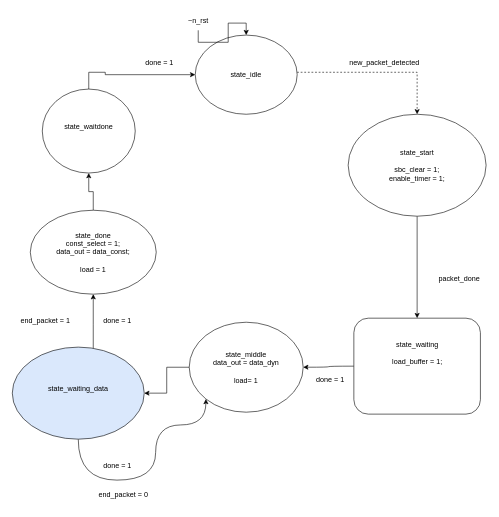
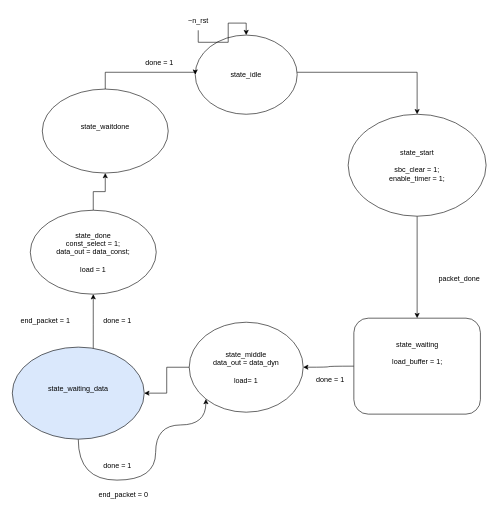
- <mxCell id="6" value="new_packet_detected" style="text;html=1;align=center;verticalAlign=middle;resizable=0;points=[];autosize=1;strokeColor=none;fillColor=none;" vertex="1" parent="1"><mxGeometry x="570" y="90" width="140" height="30" as="geometry" /></mxCell>
- <mxCell id="2" style="edgeStyle=orthogonalEdgeStyle;rounded=0;orthogonalLoop=1;jettySize=auto;html=1;entryX=0.5;entryY=0;entryDx=0;entryDy=0;verticalAlign=top;dashed=1;" edge="1" parent="1" source="3" target="5"><mxGeometry relative="1" as="geometry"><Array as="points"><mxPoint x="695" y="120" /></Array></mxGeometry></mxCell>
+ <mxCell id="2" style="edgeStyle=orthogonalEdgeStyle;rounded=0;orthogonalLoop=1;jettySize=auto;html=1;entryX=0.5;entryY=0;entryDx=0;entryDy=0;verticalAlign=top;" edge="1" parent="1" source="3" target="5"><mxGeometry relative="1" as="geometry"><Array as="points"><mxPoint x="695" y="120" /></Array></mxGeometry></mxCell>
- <mxCell id="17" value="&lt;div&gt;state_waitdone&lt;/div&gt;&lt;div&gt;&lt;br&gt;&lt;/div&gt;" style="ellipse;whiteSpace=wrap;html=1;" vertex="1" parent="1"><mxGeometry x="70" y="148" width="155" height="140" as="geometry" /></mxCell>
+ <mxCell id="17" value="&lt;div&gt;state_waitdone&lt;/div&gt;&lt;div&gt;&lt;br&gt;&lt;/div&gt;" style="ellipse;whiteSpace=wrap;html=1;" vertex="1" parent="1"><mxGeometry x="70" y="148" width="210" height="140" as="geometry" /></mxCell>
